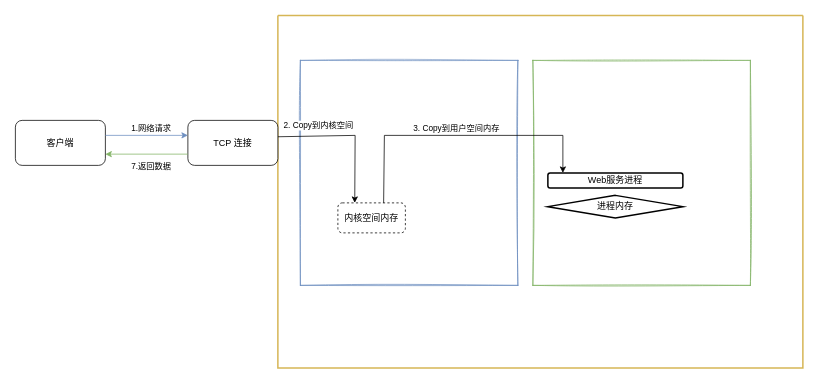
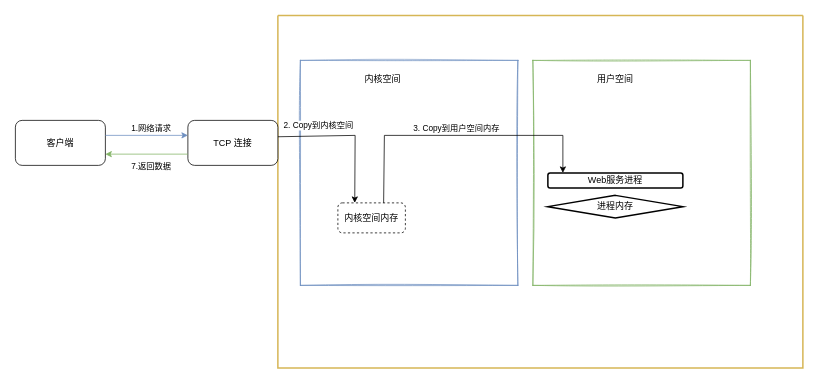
+ <mxCell id="5" value="内核空间" style="text;html=1;strokeColor=none;fillColor=none;align=center;verticalAlign=middle;whiteSpace=wrap;rounded=0;" vertex="1" parent="4"><mxGeometry x="80" y="10" width="60" height="30" as="geometry" /></mxCell>
+ <mxCell id="10" value="用户空间" style="text;html=1;strokeColor=none;fillColor=none;align=center;verticalAlign=middle;whiteSpace=wrap;rounded=0;" vertex="1" parent="9"><mxGeometry x="80" y="10" width="60" height="30" as="geometry" /></mxCell>
